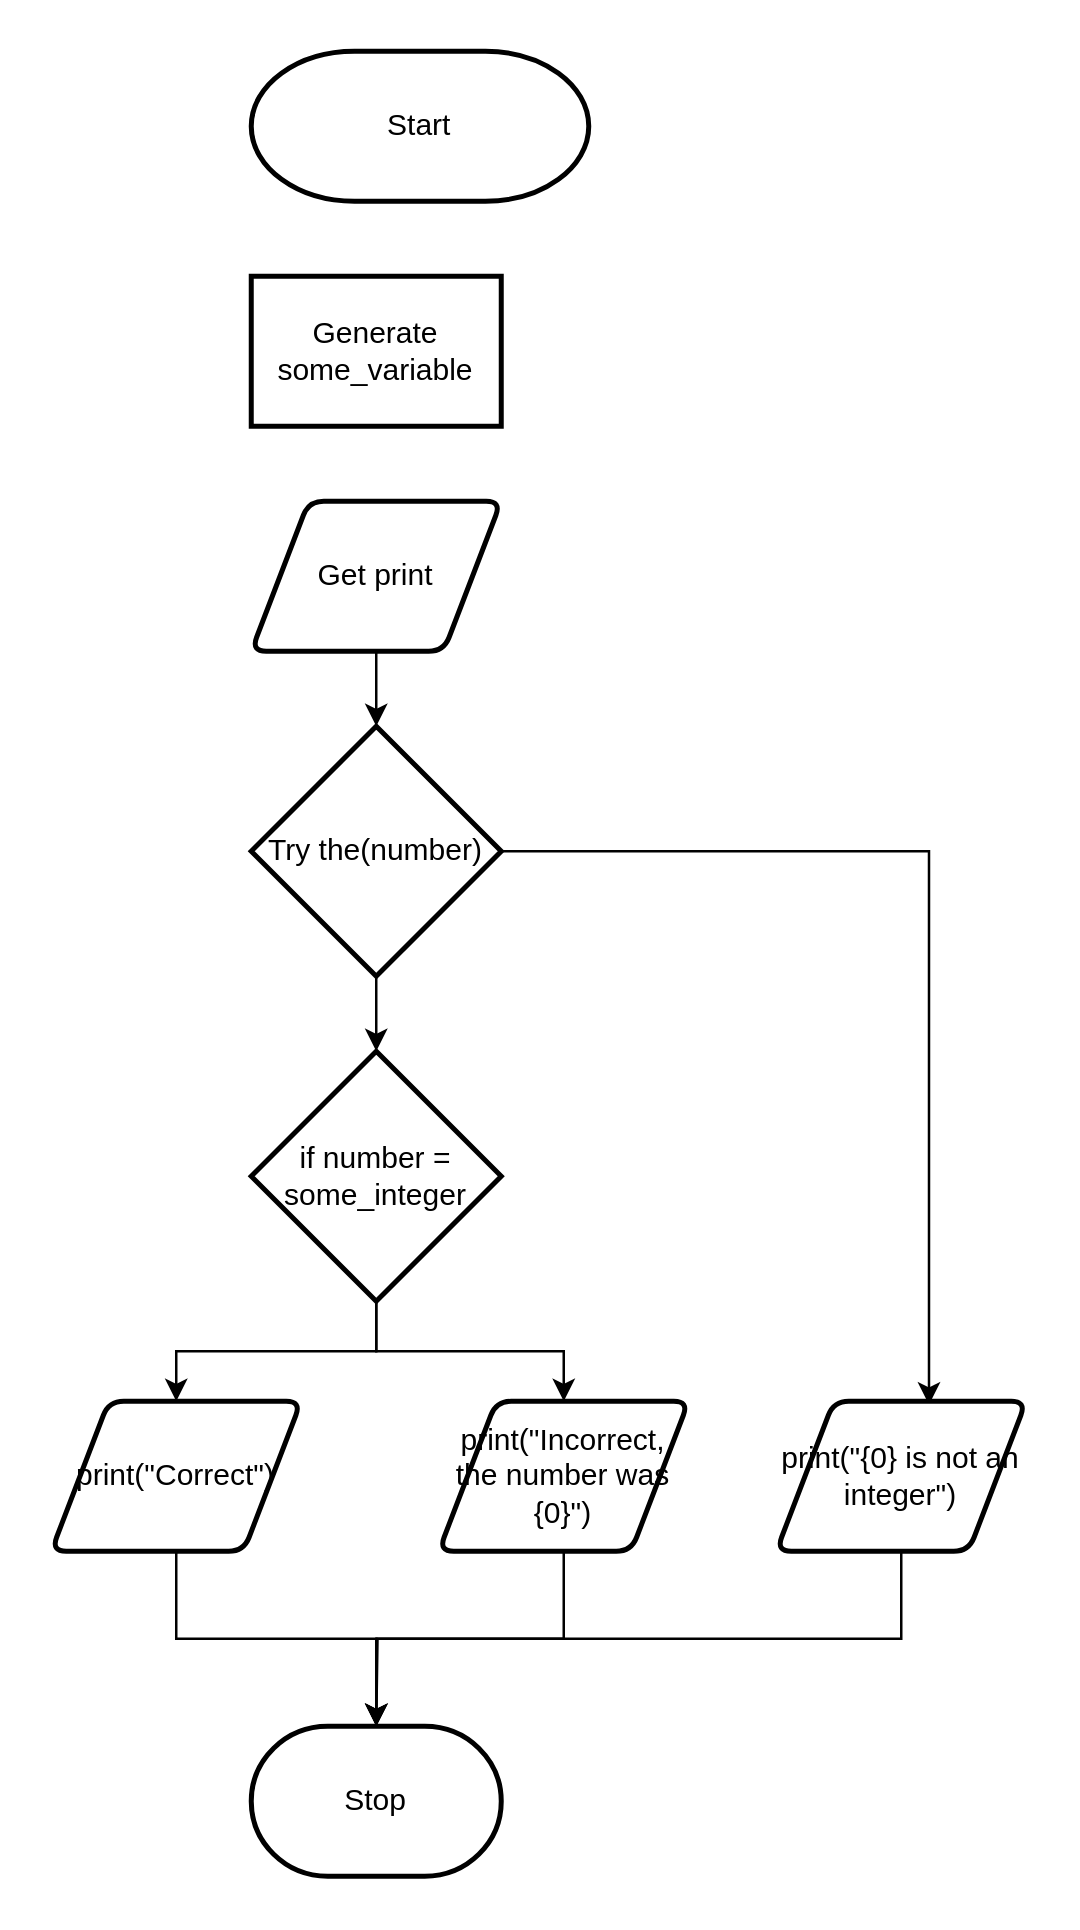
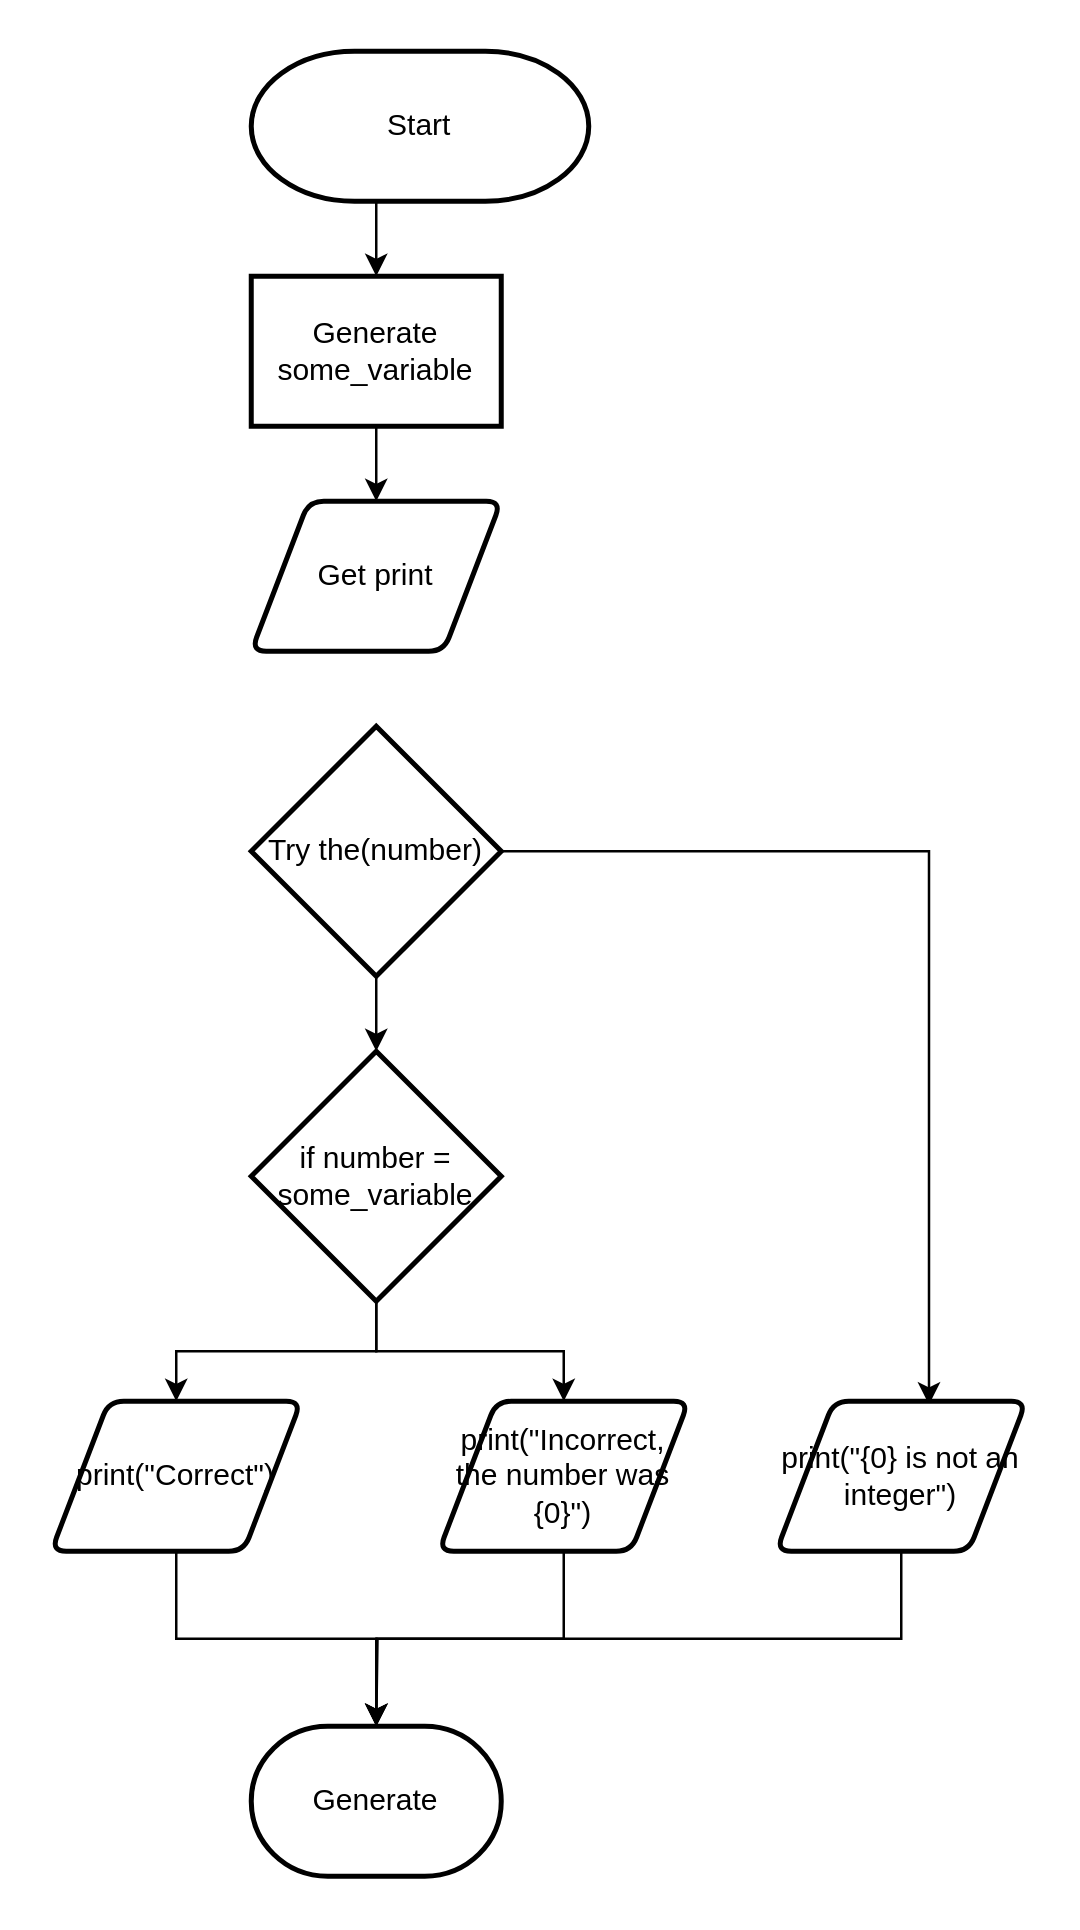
+ <mxCell id="2" style="edgeStyle=orthogonalEdgeStyle;rounded=0;orthogonalLoop=1;jettySize=auto;html=1;exitX=0.5;exitY=1;exitDx=0;exitDy=0;exitPerimeter=0;entryX=0.5;entryY=0;entryDx=0;entryDy=0;" edge="1" parent="1" source="3" target="5"><mxGeometry relative="1" as="geometry" /></mxCell>
+ <mxCell id="4" style="edgeStyle=orthogonalEdgeStyle;rounded=0;orthogonalLoop=1;jettySize=auto;html=1;exitX=0.5;exitY=1;exitDx=0;exitDy=0;entryX=0.5;entryY=0;entryDx=0;entryDy=0;" edge="1" parent="1" source="5" target="7"><mxGeometry relative="1" as="geometry" /></mxCell>
- <mxCell id="6" style="edgeStyle=orthogonalEdgeStyle;rounded=0;orthogonalLoop=1;jettySize=auto;html=1;exitX=0.5;exitY=1;exitDx=0;exitDy=0;entryX=0.5;entryY=0;entryDx=0;entryDy=0;entryPerimeter=0;" edge="1" parent="1" source="7" target="10"><mxGeometry relative="1" as="geometry" /></mxCell>
- <mxCell id="13" value="if number = some_integer" style="strokeWidth=2;html=1;shape=mxgraph.flowchart.decision;whiteSpace=wrap;" vertex="1" parent="1"><mxGeometry x="100" y="420" width="100" height="100" as="geometry" /></mxCell>
+ <mxCell id="13" value="if number = some_variable" style="strokeWidth=2;html=1;shape=mxgraph.flowchart.decision;whiteSpace=wrap;" vertex="1" parent="1"><mxGeometry x="100" y="420" width="100" height="100" as="geometry" /></mxCell>
- <mxCell id="18" value="Stop" style="strokeWidth=2;html=1;shape=mxgraph.flowchart.terminator;whiteSpace=wrap;" vertex="1" parent="1"><mxGeometry x="100" y="690" width="100" height="60" as="geometry" /></mxCell>
+ <mxCell id="18" value="Generate" style="strokeWidth=2;html=1;shape=mxgraph.flowchart.terminator;whiteSpace=wrap;" vertex="1" parent="1"><mxGeometry x="100" y="690" width="100" height="60" as="geometry" /></mxCell>
